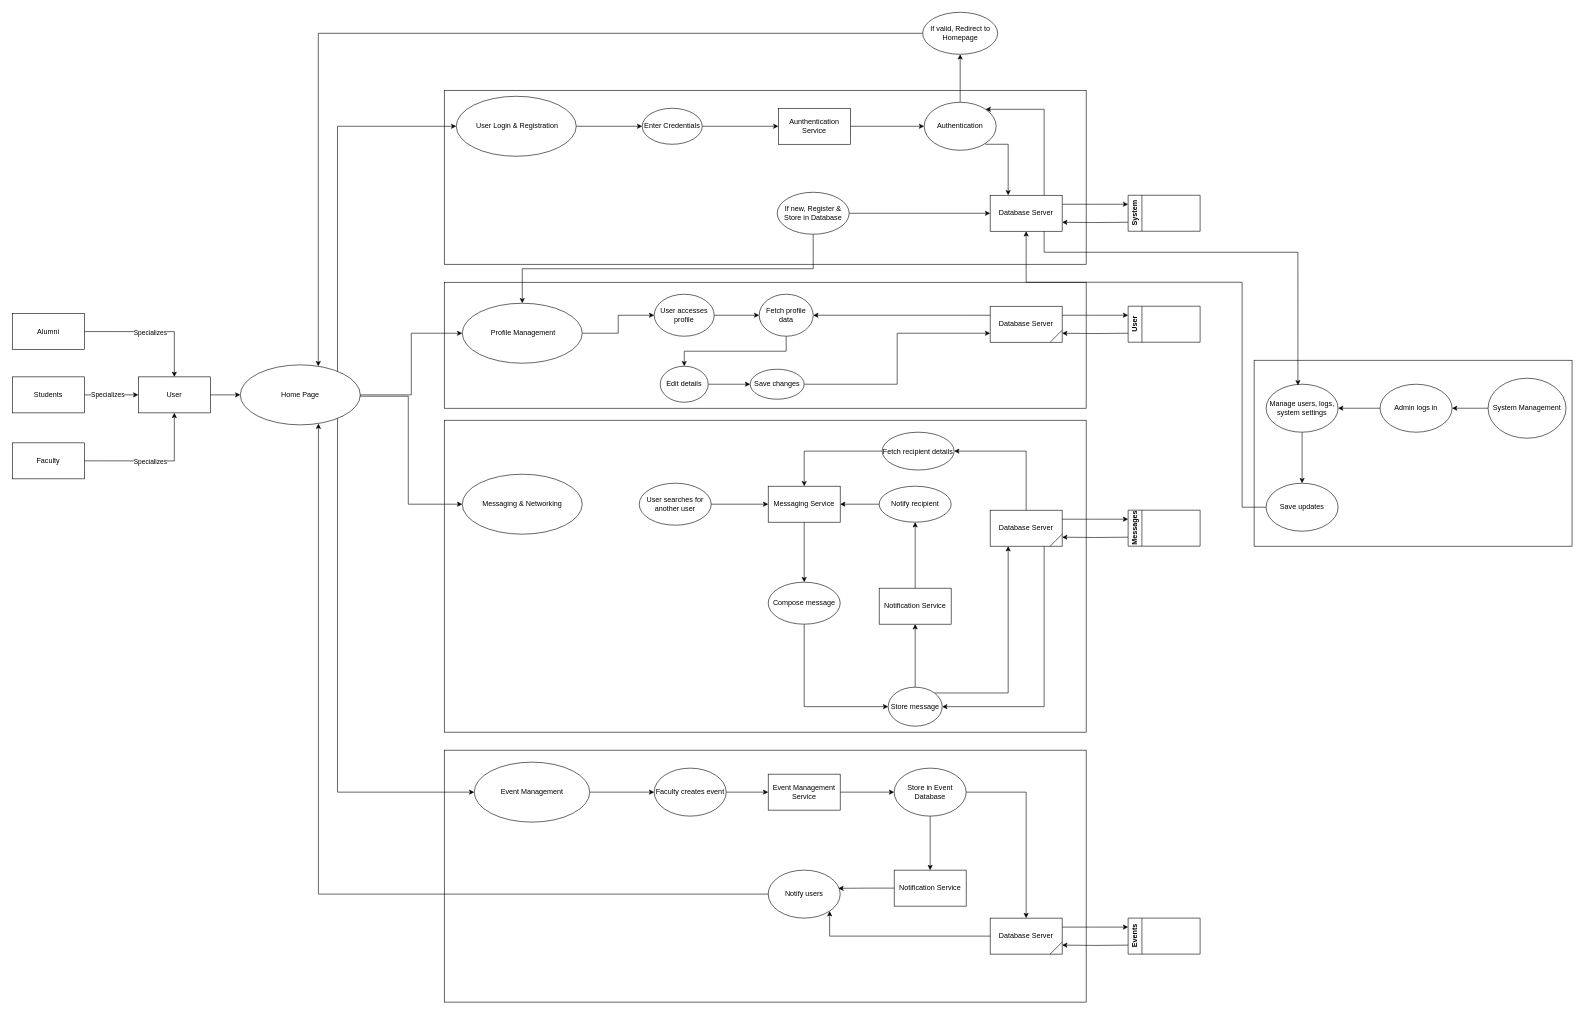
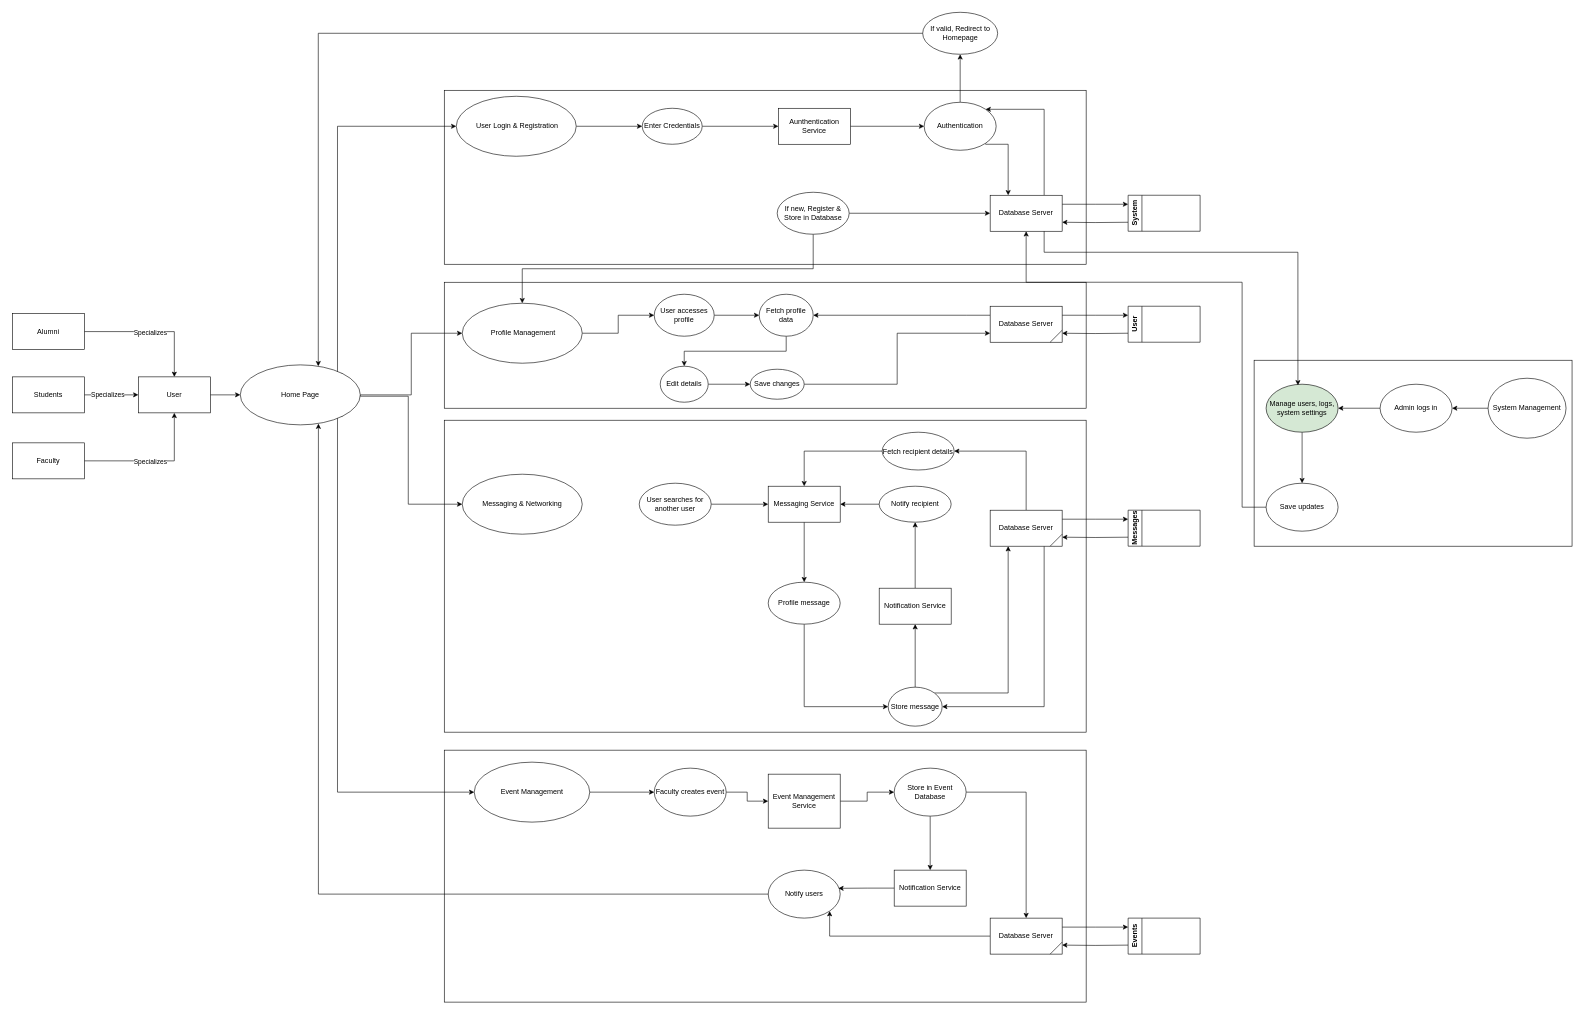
- <mxCell id="59" value="Manage users, logs, system settings" style="ellipse;whiteSpace=wrap;html=1;" parent="1" vertex="1"><mxGeometry x="2110" y="640" width="120" height="80" as="geometry" /></mxCell>
+ <mxCell id="59" value="Manage users, logs, system settings" style="ellipse;whiteSpace=wrap;html=1;fillColor=#d5e8d4;" parent="1" vertex="1"><mxGeometry x="2110" y="640" width="120" height="80" as="geometry" /></mxCell>
- <mxCell id="40" value="Compose message" style="ellipse;whiteSpace=wrap;html=1;" parent="1" vertex="1"><mxGeometry x="1280" y="970" width="120" height="70" as="geometry" /></mxCell>
+ <mxCell id="40" value="Profile message" style="ellipse;whiteSpace=wrap;html=1;" parent="1" vertex="1"><mxGeometry x="1280" y="970" width="120" height="70" as="geometry" /></mxCell>
- <mxCell id="13" value="Event Management Service" style="rounded=0;whiteSpace=wrap;html=1;" parent="1" vertex="1"><mxGeometry x="1280" y="1290" width="120" height="60" as="geometry" /></mxCell>
+ <mxCell id="13" value="Event Management Service" style="rounded=0;whiteSpace=wrap;html=1;" parent="1" vertex="1"><mxGeometry x="1280" y="1290" width="120" height="90" as="geometry" /></mxCell>
